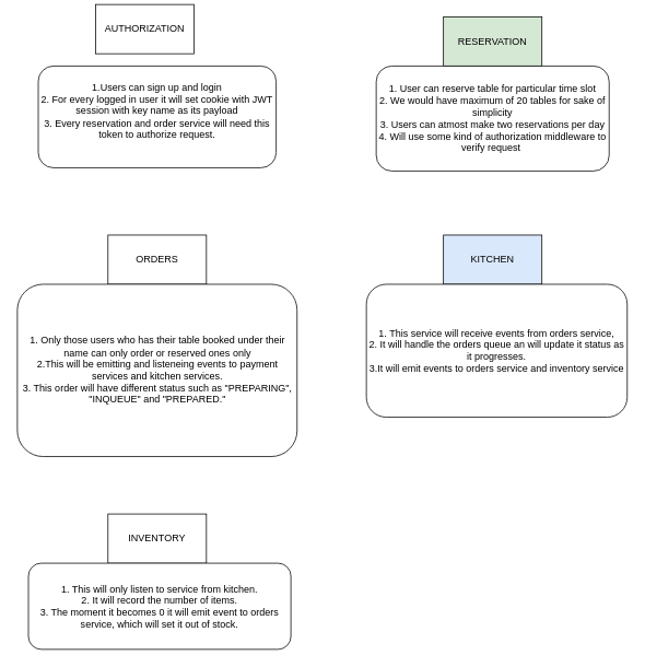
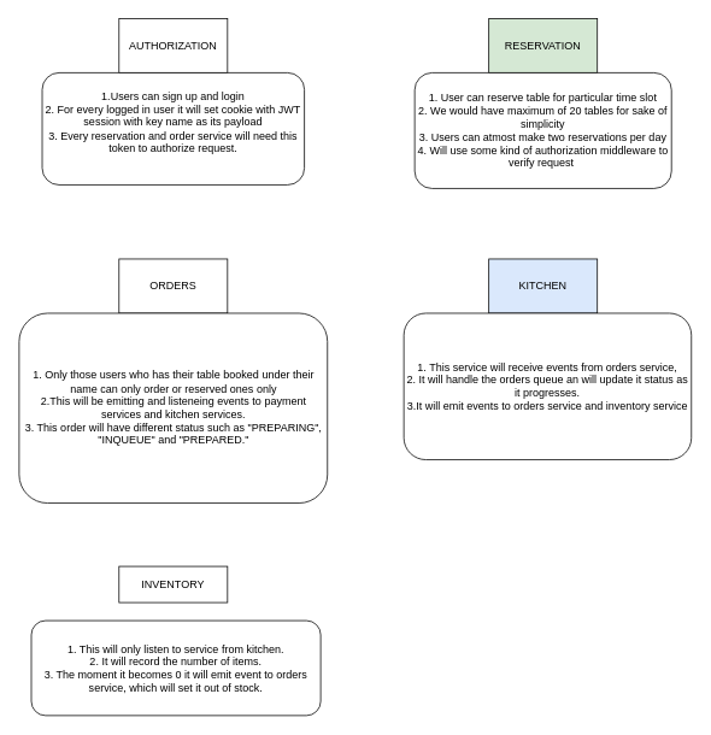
- <mxCell id="2" value="AUTHORIZATION" style="whiteSpace=wrap;html=1;" vertex="1" parent="1"><mxGeometry x="116" y="5" width="120" height="60" as="geometry" /></mxCell>
+ <mxCell id="2" value="AUTHORIZATION" style="whiteSpace=wrap;html=1;" vertex="1" parent="1"><mxGeometry x="131" y="20" width="120" height="60" as="geometry" /></mxCell>
- <mxCell id="10" value="INVENTORY" style="rounded=0;whiteSpace=wrap;html=1;" vertex="1" parent="1"><mxGeometry x="131" y="626" width="120" height="60" as="geometry" /></mxCell>
+ <mxCell id="10" value="INVENTORY" style="rounded=0;whiteSpace=wrap;html=1;" vertex="1" parent="1"><mxGeometry x="131" y="626" width="120" height="40" as="geometry" /></mxCell>
